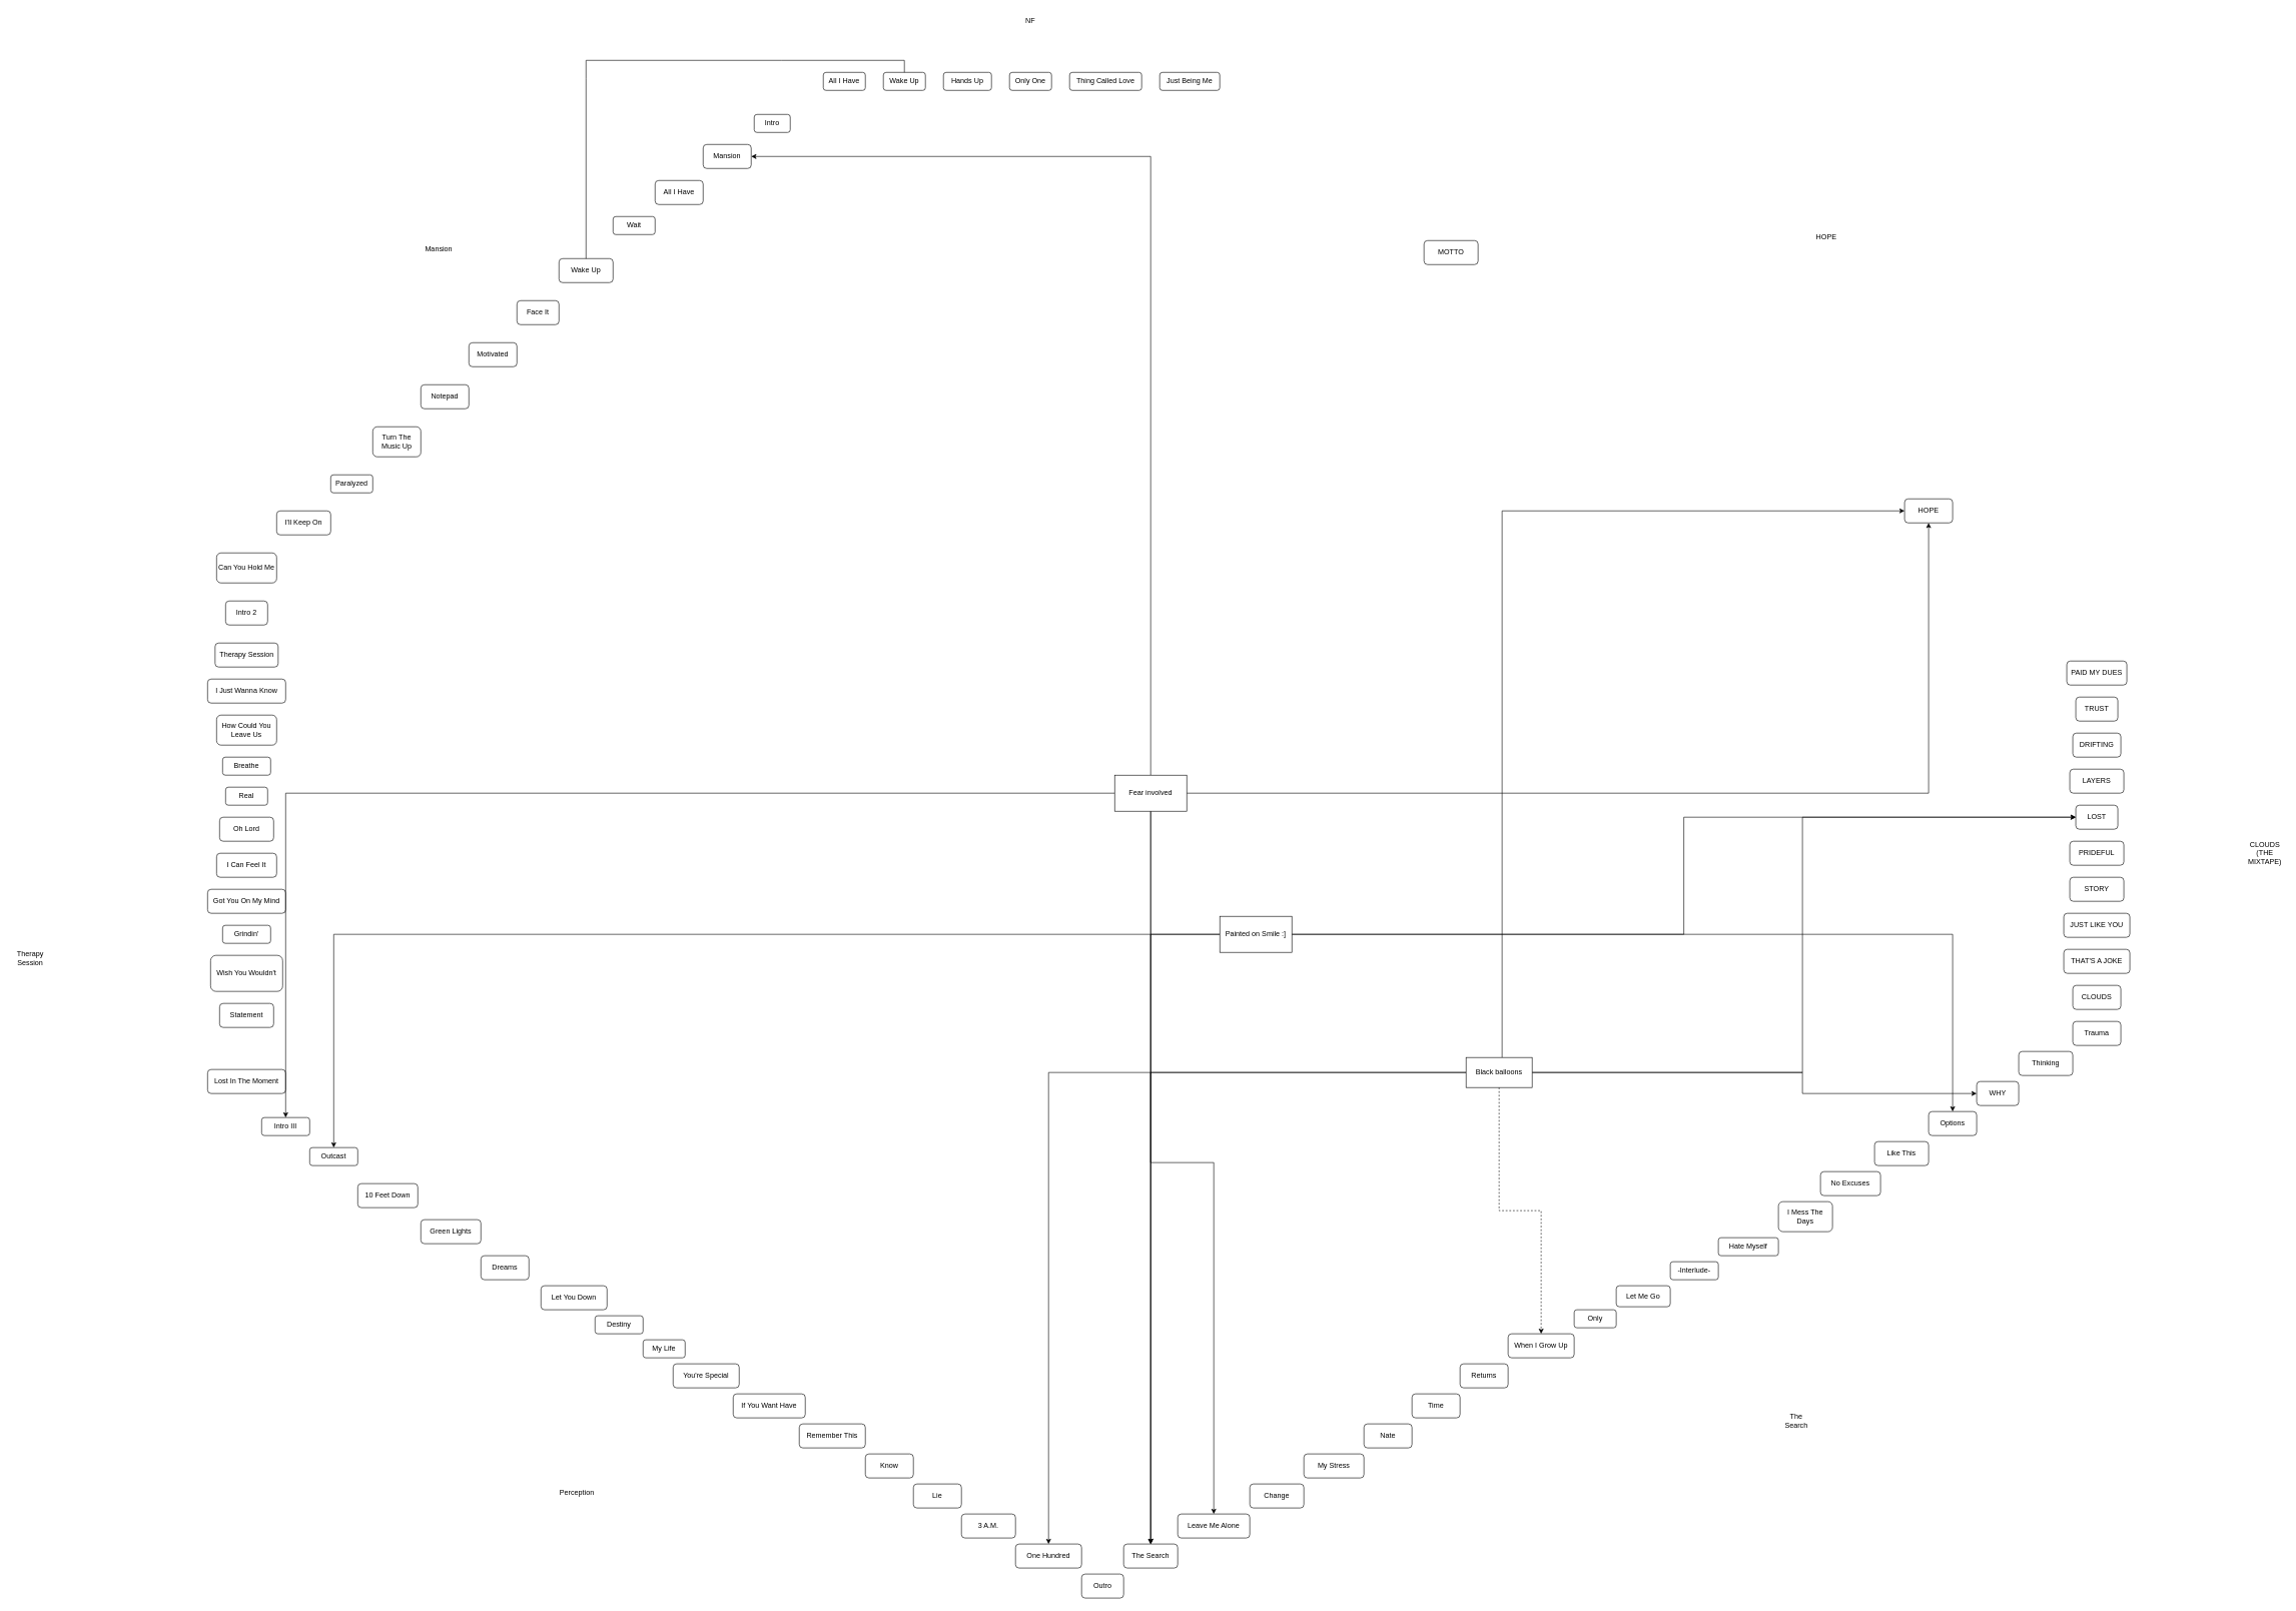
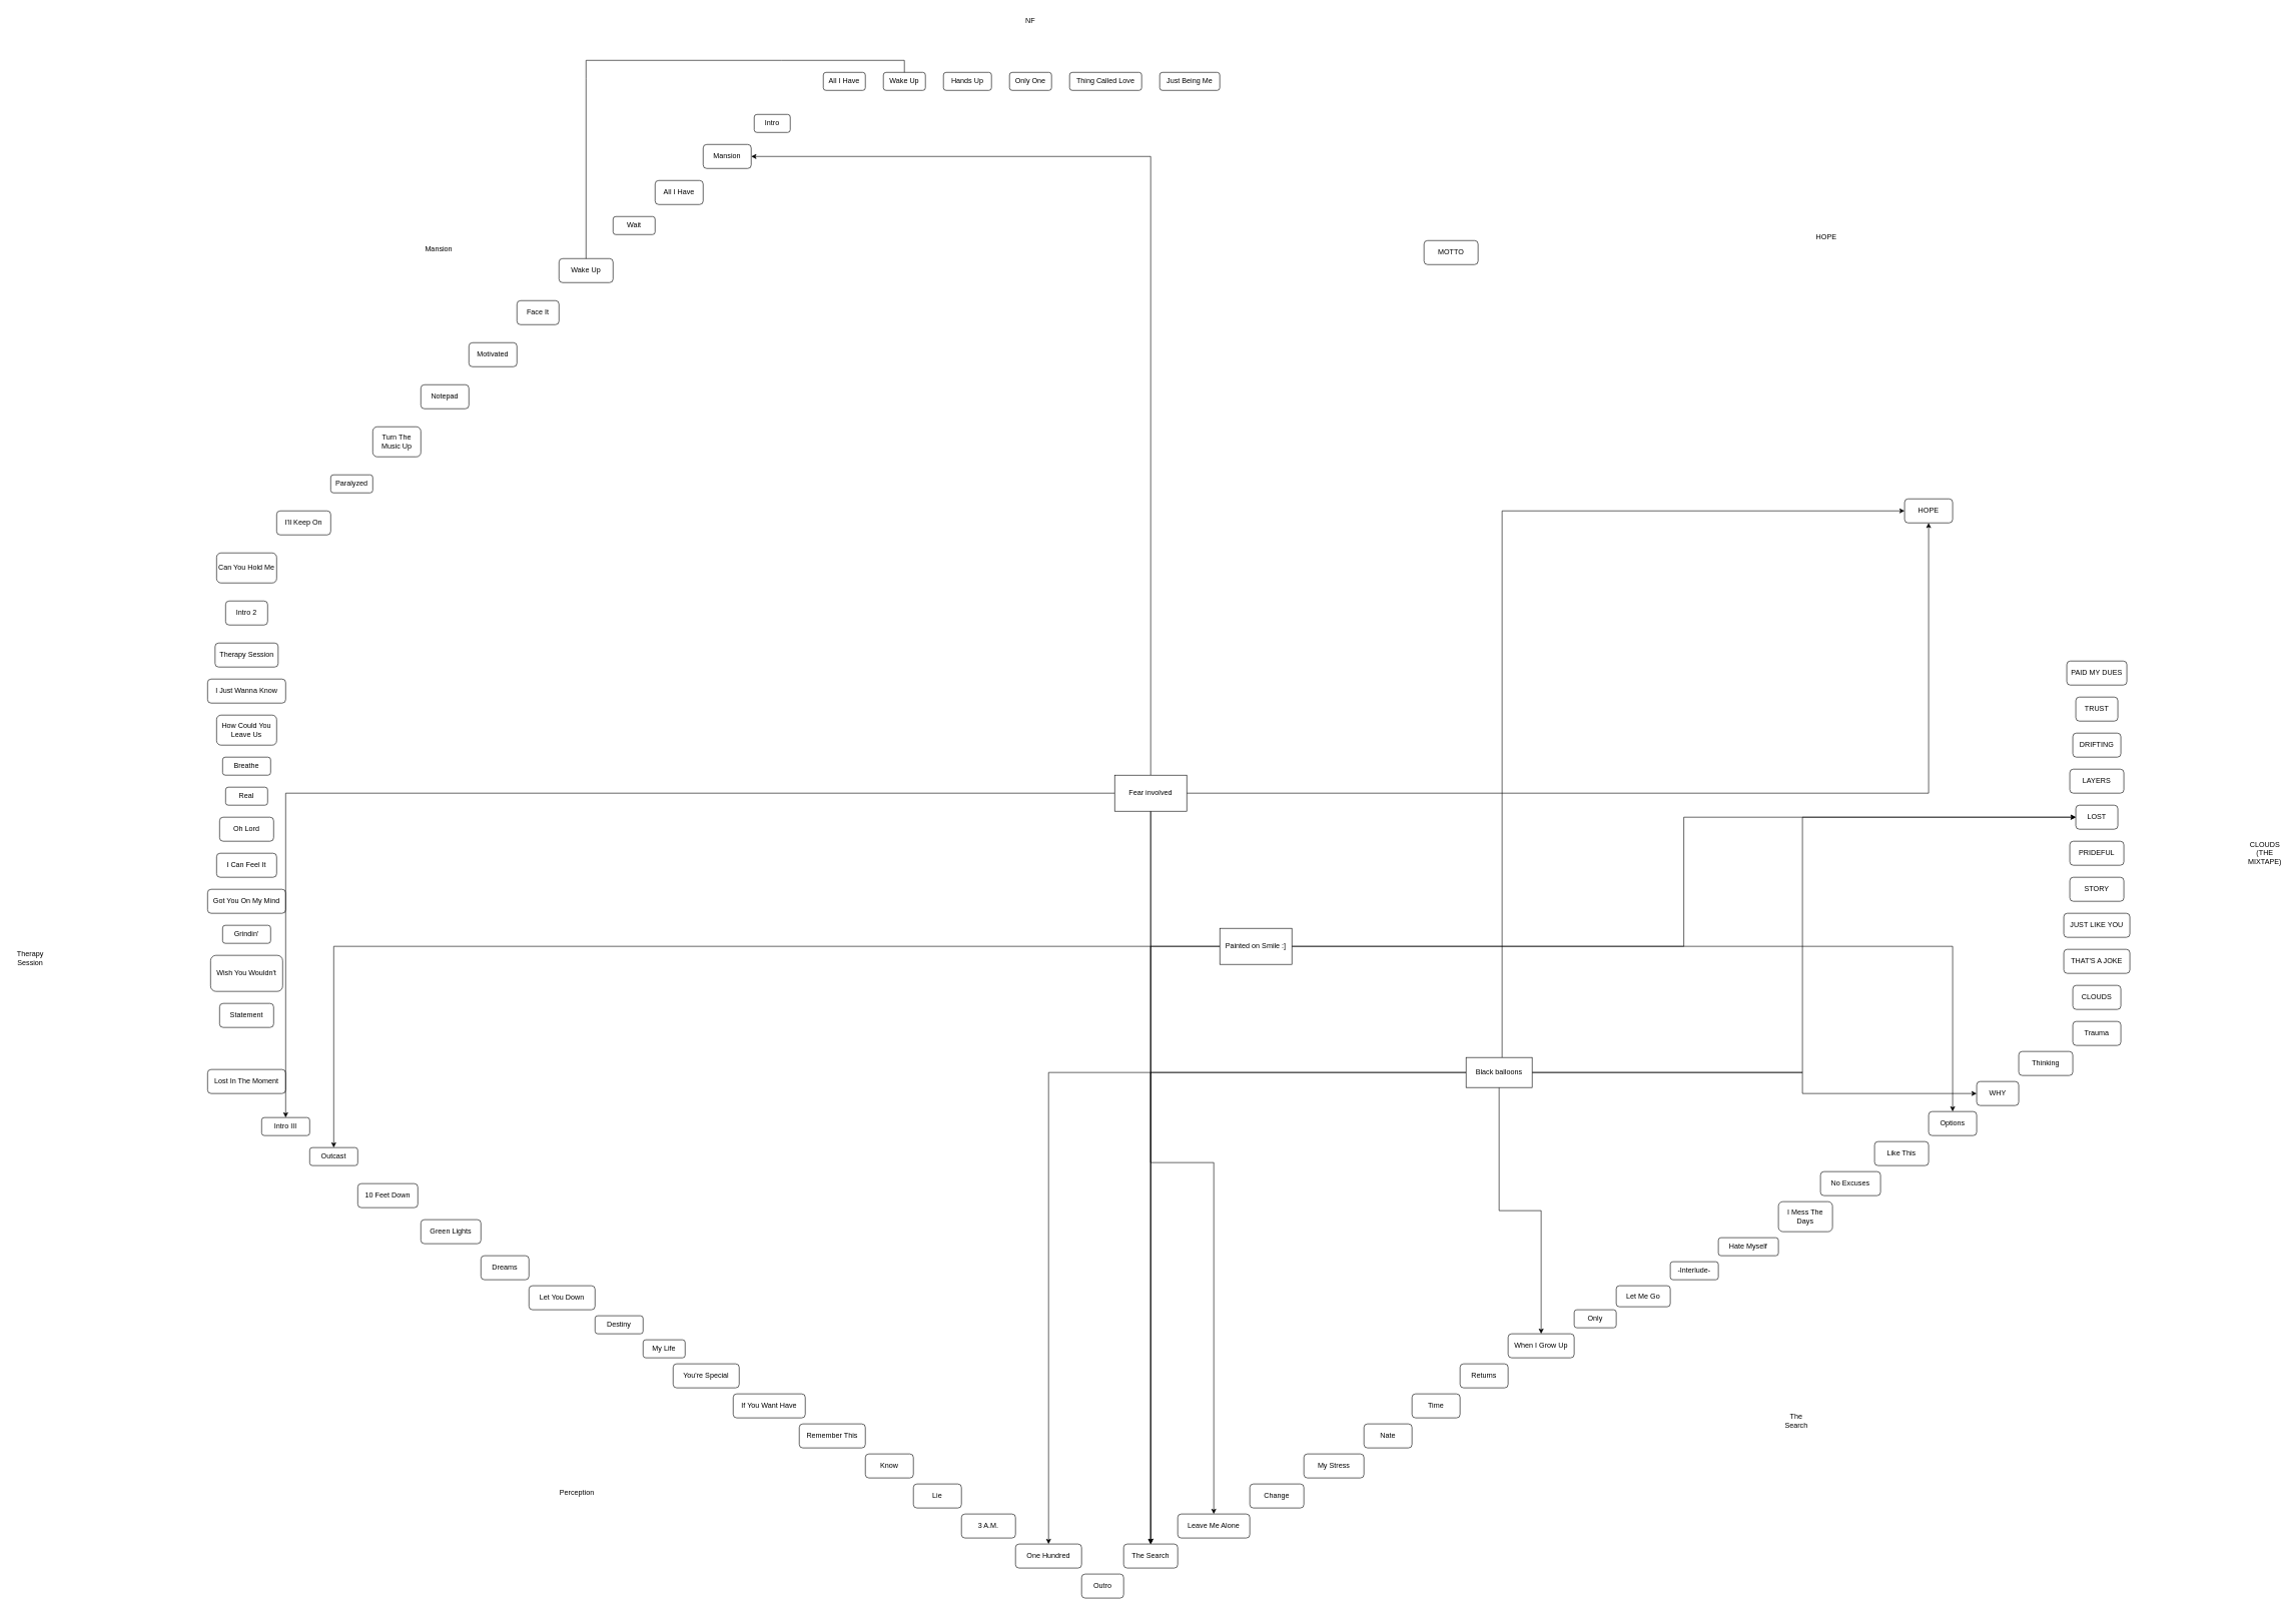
- <mxCell id="100" value="Painted on Smile :]" style="rounded=0;whiteSpace=wrap;html=1;" parent="1" vertex="1"><mxGeometry x="2030" y="1525" width="120" height="60" as="geometry" /></mxCell>
+ <mxCell id="100" value="Painted on Smile :]" style="rounded=0;whiteSpace=wrap;html=1;" parent="1" vertex="1"><mxGeometry x="2030" y="1545" width="120" height="60" as="geometry" /></mxCell>
- <mxCell id="91" style="edgeStyle=orthogonalEdgeStyle;rounded=0;orthogonalLoop=1;jettySize=auto;html=1;dashed=1;" parent="1" source="95" target="62" edge="1"><mxGeometry relative="1" as="geometry" /></mxCell>
+ <mxCell id="91" style="edgeStyle=orthogonalEdgeStyle;rounded=0;orthogonalLoop=1;jettySize=auto;html=1;" parent="1" source="95" target="62" edge="1"><mxGeometry relative="1" as="geometry" /></mxCell>
- <mxCell id="43" value="Let You Down" style="rounded=1;whiteSpace=wrap;html=1;" parent="1" vertex="1"><mxGeometry x="900" y="2140" width="110" height="40" as="geometry" /></mxCell>
+ <mxCell id="43" value="Let You Down" style="rounded=1;whiteSpace=wrap;html=1;" parent="1" vertex="1"><mxGeometry x="880" y="2140" width="110" height="40" as="geometry" /></mxCell>
